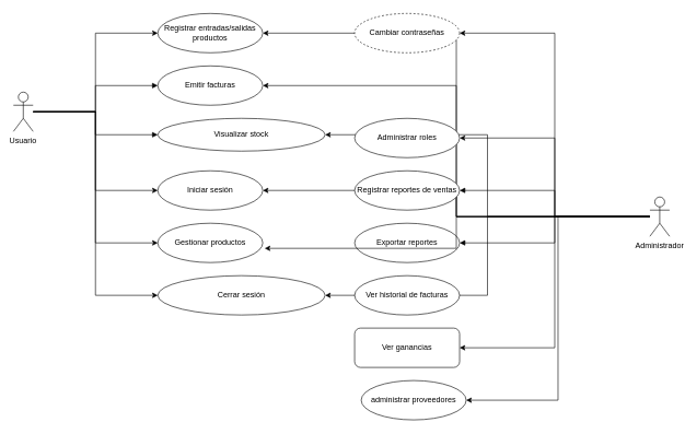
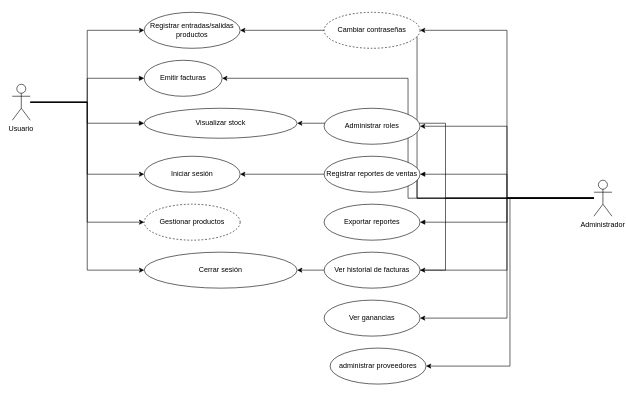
- <mxCell id="19" value="Emitir facturas" style="ellipse;whiteSpace=wrap;html=1;" parent="1" vertex="1"><mxGeometry x="240" y="100" width="160" height="60" as="geometry" /></mxCell>
+ <mxCell id="19" value="Emitir facturas" style="ellipse;whiteSpace=wrap;html=1;" parent="1" vertex="1"><mxGeometry x="240" y="100" width="130" height="60" as="geometry" /></mxCell>
- <mxCell id="24" value="Gestionar productos" style="ellipse;whiteSpace=wrap;html=1;" parent="1" vertex="1"><mxGeometry x="240" y="340" width="160" height="60" as="geometry" /></mxCell>
+ <mxCell id="24" value="Gestionar productos" style="ellipse;whiteSpace=wrap;html=1;dashed=1;" parent="1" vertex="1"><mxGeometry x="240" y="340" width="160" height="60" as="geometry" /></mxCell>
- <mxCell id="34" style="edgeStyle=orthogonalEdgeStyle;rounded=0;orthogonalLoop=1;jettySize=auto;html=1;entryX=1.018;entryY=0.639;entryDx=0;entryDy=0;entryPerimeter=0;" parent="1" source="17" target="24" edge="1"><mxGeometry relative="1" as="geometry" /></mxCell>
+ <mxCell id="12" style="edgeStyle=orthogonalEdgeStyle;rounded=0;orthogonalLoop=1;jettySize=auto;html=1;entryX=1;entryY=0.5;entryDx=0;entryDy=0;" parent="1" source="17" target="32" edge="1"><mxGeometry relative="1" as="geometry" /></mxCell>
- <mxCell id="33" value="Ver ganancias" style="whiteSpace=wrap;html=1;rounded=1;" parent="1" vertex="1"><mxGeometry x="540" y="500" width="160" height="60" as="geometry" /></mxCell>
+ <mxCell id="33" value="Ver ganancias" style="ellipse;whiteSpace=wrap;html=1;" parent="1" vertex="1"><mxGeometry x="540" y="500" width="160" height="60" as="geometry" /></mxCell>
